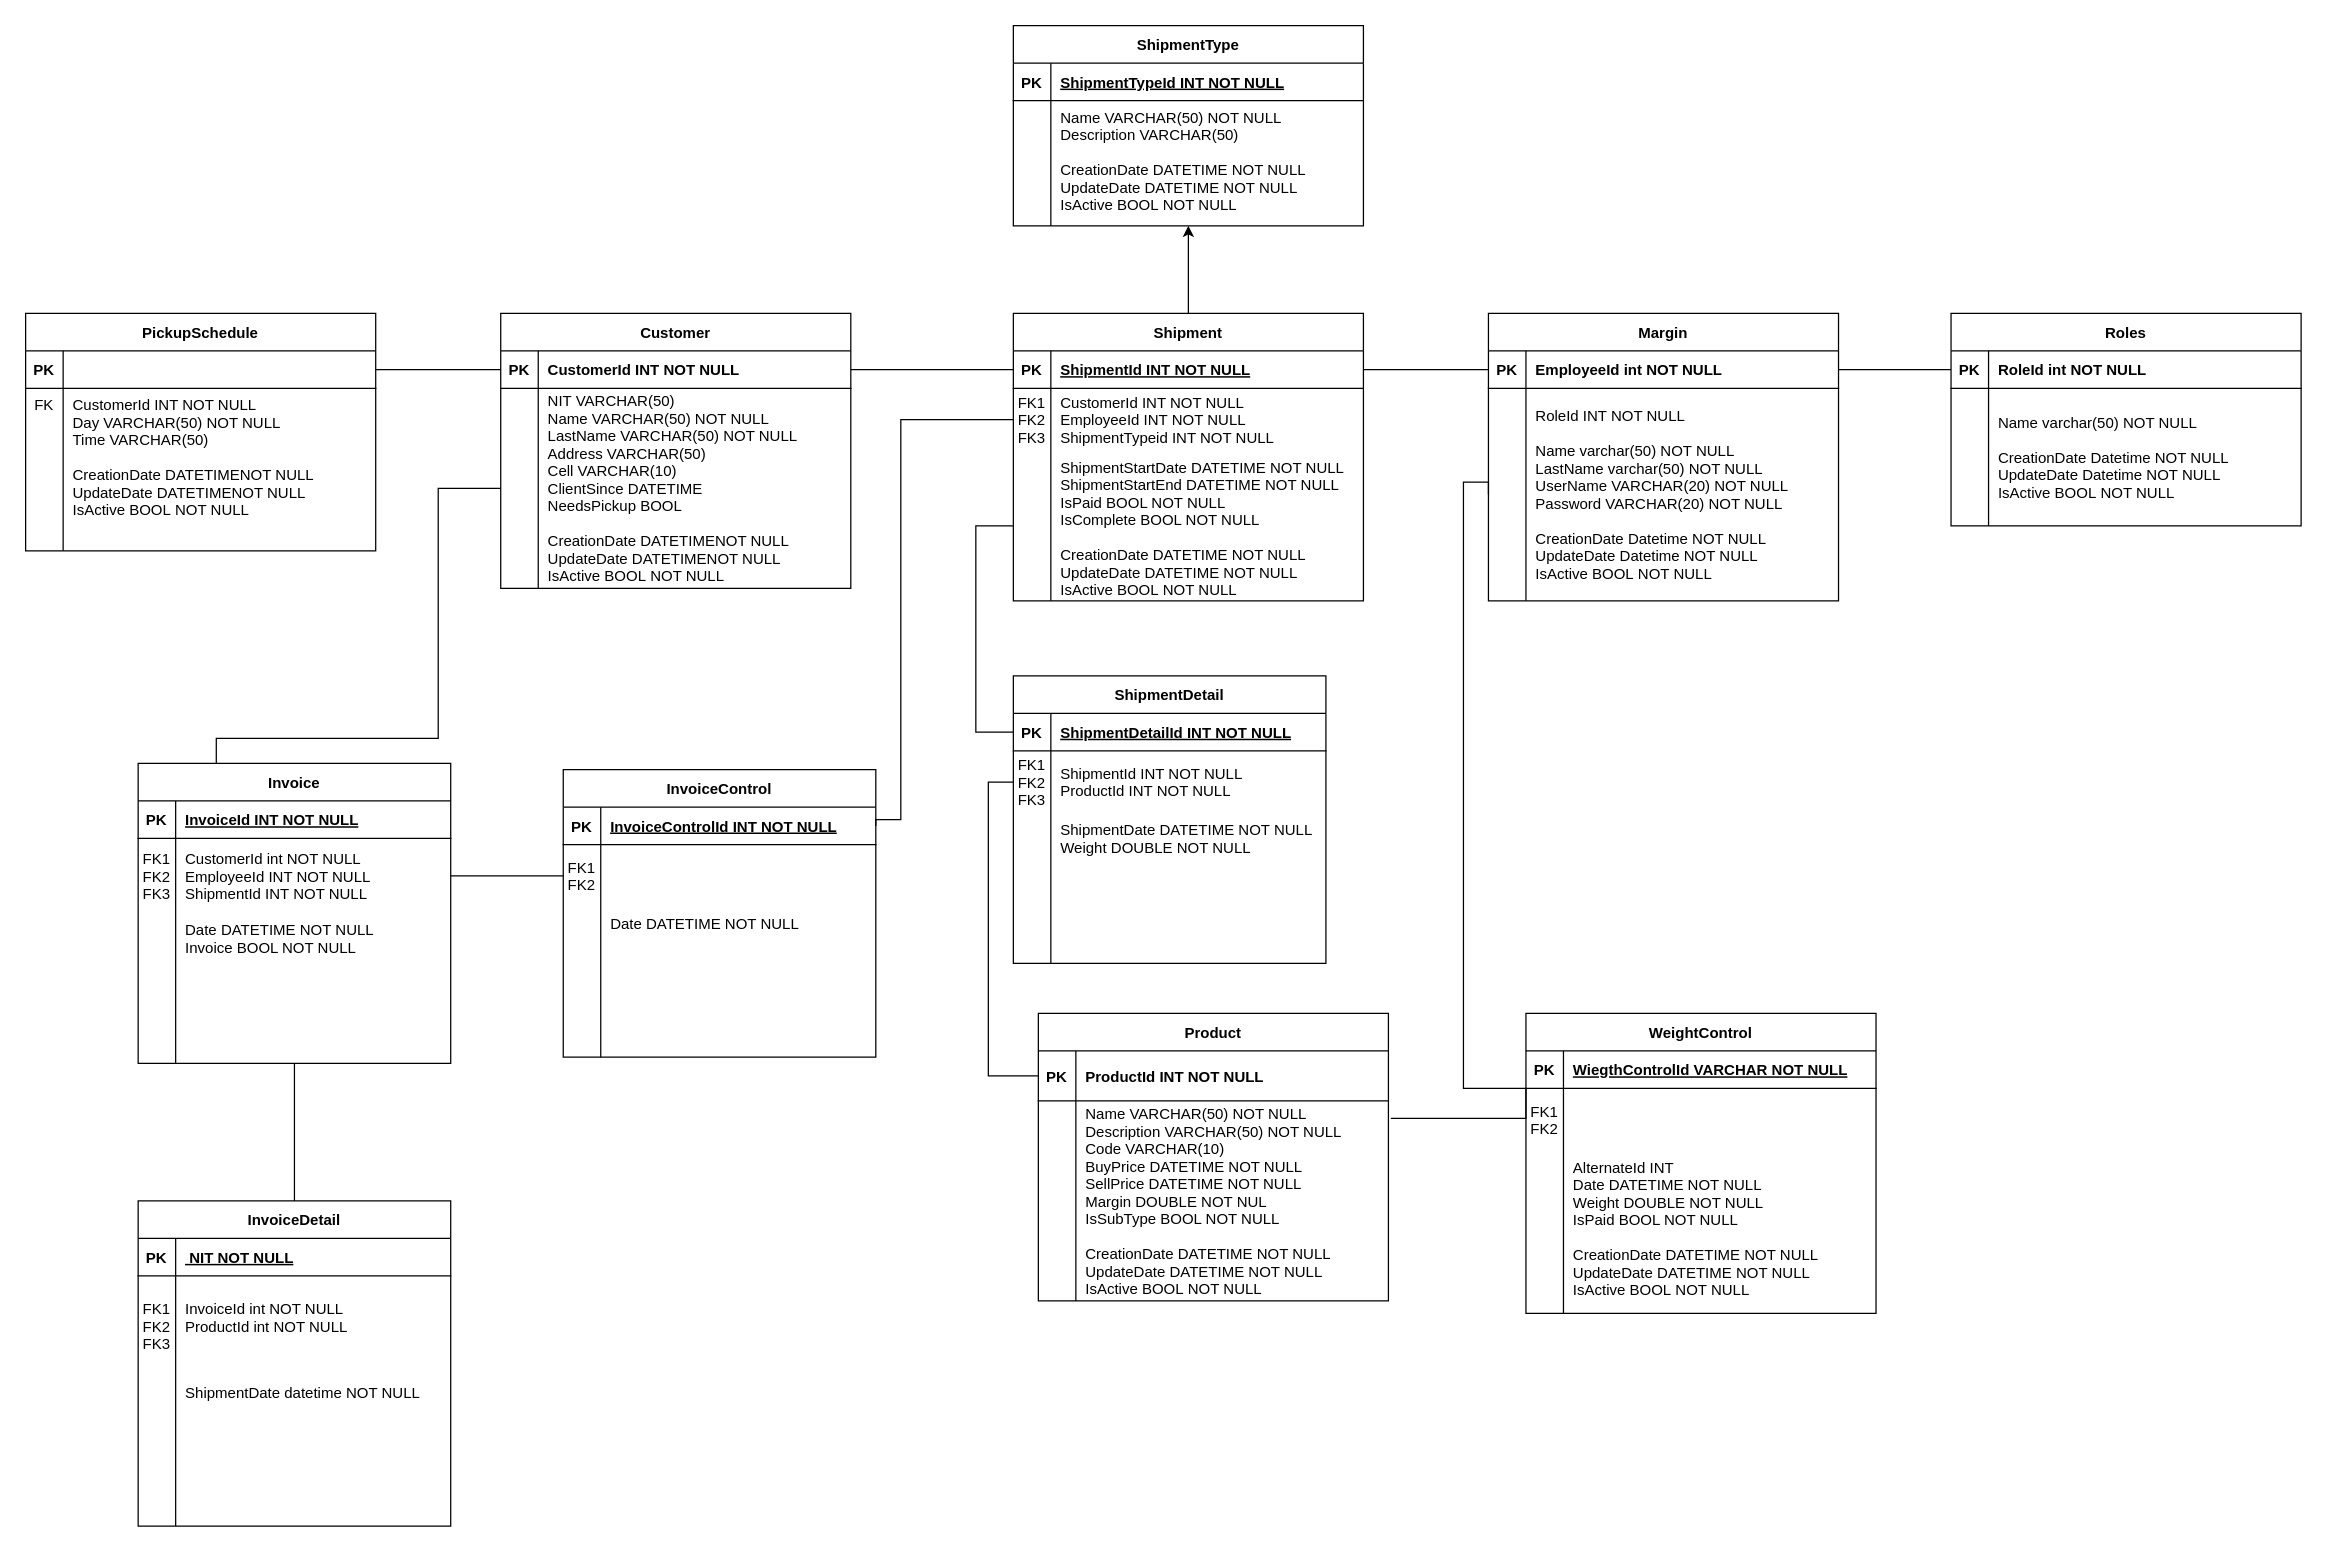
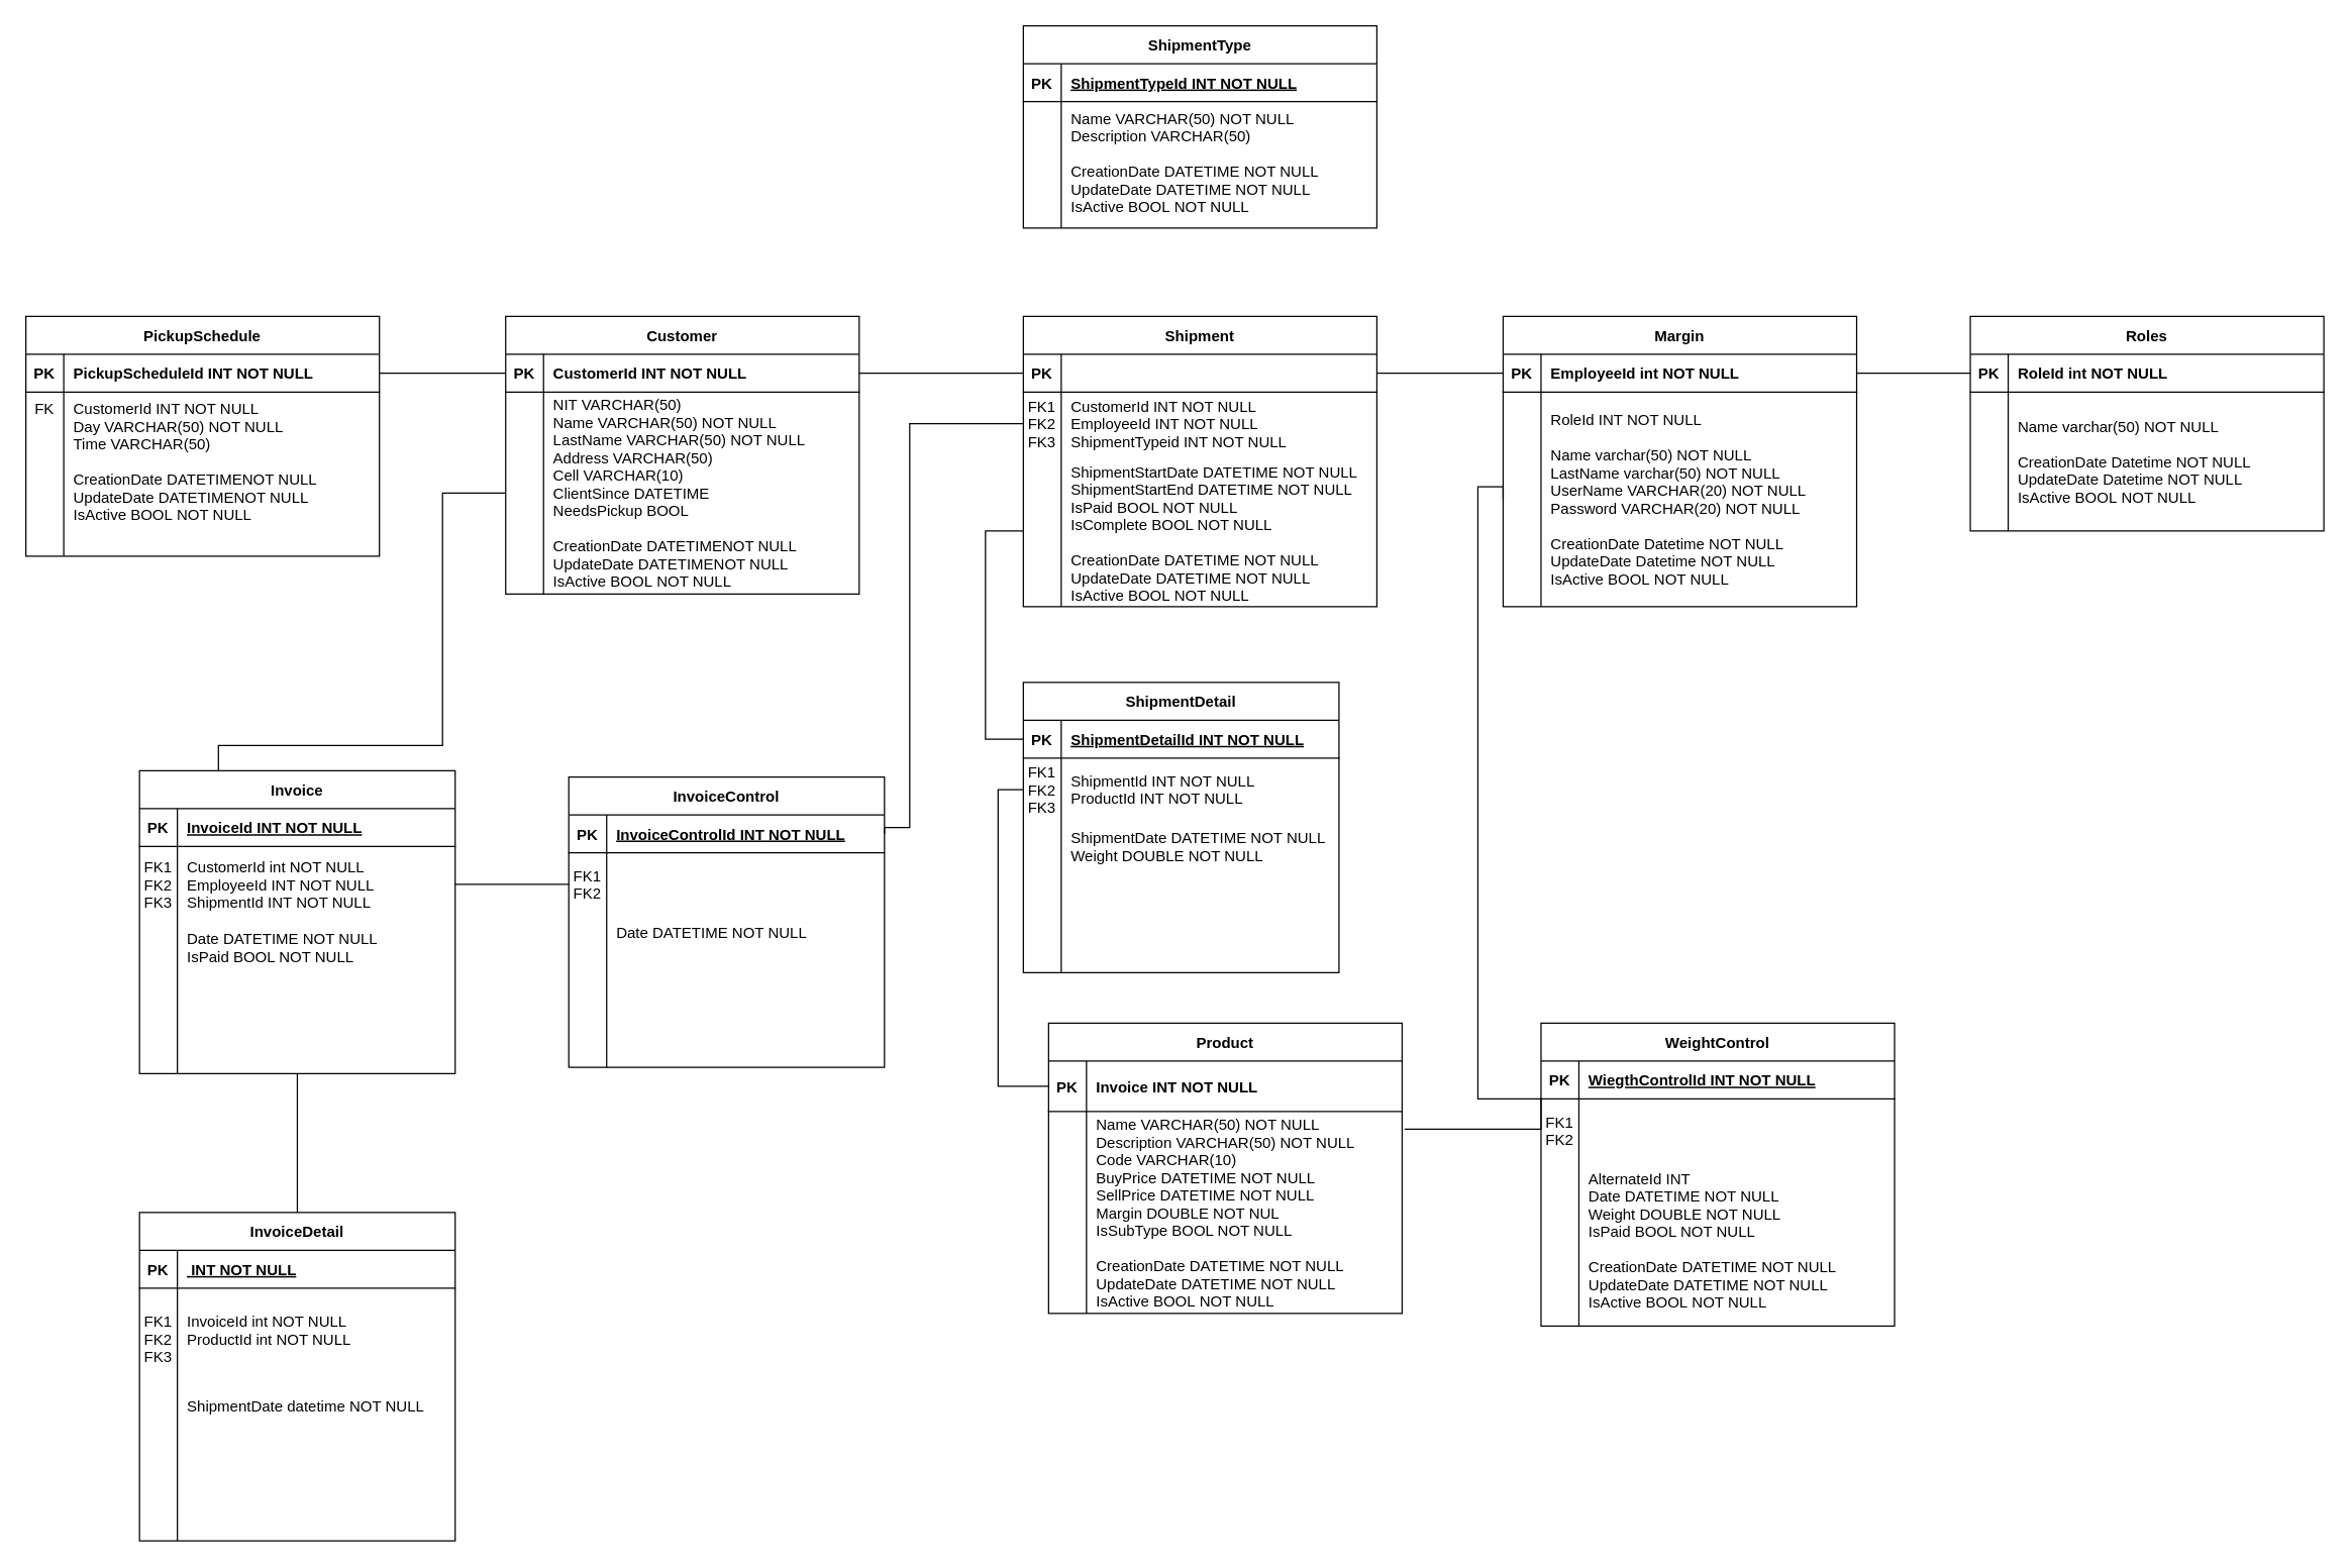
- <mxCell id="3" value="" style="edgeStyle=orthogonalEdgeStyle;rounded=0;orthogonalLoop=1;jettySize=auto;html=1;" parent="1" source="4" target="75" edge="1"><mxGeometry relative="1" as="geometry" /></mxCell>
+ <mxCell id="64" value="PickupScheduleId INT NOT NULL" style="shape=partialRectangle;overflow=hidden;connectable=0;fillColor=none;top=0;left=0;bottom=0;right=0;align=left;spacingLeft=6;fontStyle=1;" parent="62" vertex="1"><mxGeometry x="30" width="250" height="30" as="geometry"><mxRectangle width="250" height="30" as="alternateBounds" /></mxGeometry></mxCell>
- <mxCell id="7" value="ShipmentId INT NOT NULL " style="shape=partialRectangle;overflow=hidden;connectable=0;fillColor=none;top=0;left=0;bottom=0;right=0;align=left;spacingLeft=6;fontStyle=5;" parent="5" vertex="1"><mxGeometry x="30" width="250" height="30" as="geometry"><mxRectangle width="250" height="30" as="alternateBounds" /></mxGeometry></mxCell>
- <mxCell id="92" value="Date DATETIME NOT NULL&#10;Invoice BOOL NOT NULL&#10;" style="shape=partialRectangle;overflow=hidden;connectable=0;fillColor=none;top=0;left=0;bottom=0;right=0;align=left;spacingLeft=6;verticalAlign=top;" parent="90" vertex="1"><mxGeometry x="30" width="220" height="120" as="geometry"><mxRectangle width="220" height="120" as="alternateBounds" /></mxGeometry></mxCell>
+ <mxCell id="92" value="Date DATETIME NOT NULL&#10;IsPaid BOOL NOT NULL&#10;" style="shape=partialRectangle;overflow=hidden;connectable=0;fillColor=none;top=0;left=0;bottom=0;right=0;align=left;spacingLeft=6;verticalAlign=top;" parent="90" vertex="1"><mxGeometry x="30" width="220" height="120" as="geometry"><mxRectangle width="220" height="120" as="alternateBounds" /></mxGeometry></mxCell>
- <mxCell id="55" value="WiegthControlId VARCHAR NOT NULL " style="shape=partialRectangle;overflow=hidden;connectable=0;fillColor=none;top=0;left=0;bottom=0;right=0;align=left;spacingLeft=6;fontStyle=5;" parent="53" vertex="1"><mxGeometry x="30" width="250" height="30" as="geometry"><mxRectangle width="250" height="30" as="alternateBounds" /></mxGeometry></mxCell>
+ <mxCell id="55" value="WiegthControlId INT NOT NULL " style="shape=partialRectangle;overflow=hidden;connectable=0;fillColor=none;top=0;left=0;bottom=0;right=0;align=left;spacingLeft=6;fontStyle=5;" parent="53" vertex="1"><mxGeometry x="30" width="250" height="30" as="geometry"><mxRectangle width="250" height="30" as="alternateBounds" /></mxGeometry></mxCell>
- <mxCell id="34" value="ProductId INT NOT NULL" style="shape=partialRectangle;overflow=hidden;connectable=0;fillColor=none;top=0;left=0;bottom=0;right=0;align=left;spacingLeft=6;fontStyle=1;" parent="32" vertex="1"><mxGeometry x="30" width="250" height="40" as="geometry"><mxRectangle width="250" height="40" as="alternateBounds" /></mxGeometry></mxCell>
+ <mxCell id="34" value="Invoice INT NOT NULL" style="shape=partialRectangle;overflow=hidden;connectable=0;fillColor=none;top=0;left=0;bottom=0;right=0;align=left;spacingLeft=6;fontStyle=1;" parent="32" vertex="1"><mxGeometry x="30" width="250" height="40" as="geometry"><mxRectangle width="250" height="40" as="alternateBounds" /></mxGeometry></mxCell>
- <mxCell id="96" value=" NIT NOT NULL " style="shape=partialRectangle;overflow=hidden;connectable=0;fillColor=none;top=0;left=0;bottom=0;right=0;align=left;spacingLeft=6;fontStyle=5;" parent="94" vertex="1"><mxGeometry x="30" width="220" height="30" as="geometry"><mxRectangle width="220" height="30" as="alternateBounds" /></mxGeometry></mxCell>
+ <mxCell id="96" value=" INT NOT NULL " style="shape=partialRectangle;overflow=hidden;connectable=0;fillColor=none;top=0;left=0;bottom=0;right=0;align=left;spacingLeft=6;fontStyle=5;" parent="94" vertex="1"><mxGeometry x="30" width="220" height="30" as="geometry"><mxRectangle width="220" height="30" as="alternateBounds" /></mxGeometry></mxCell>
